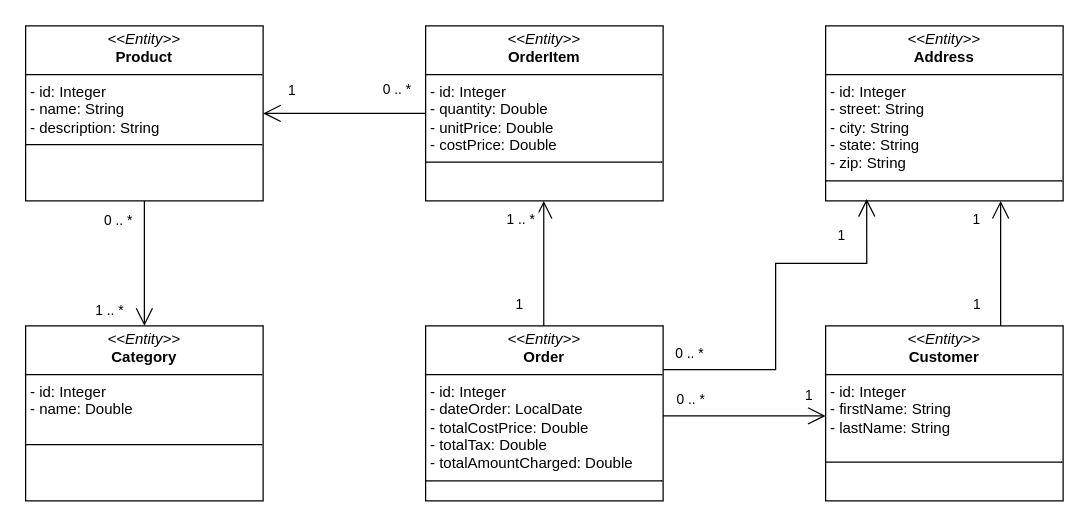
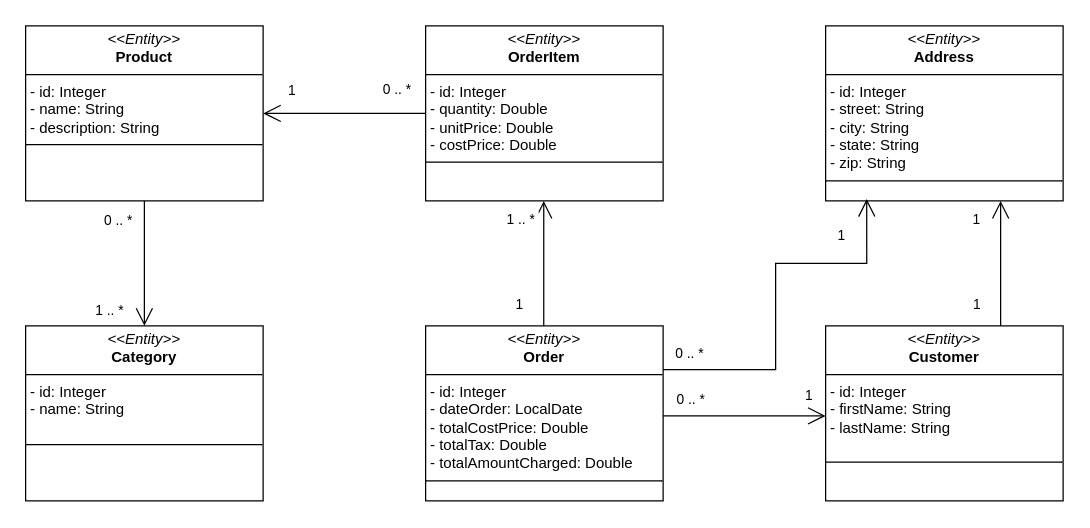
- <mxCell id="4" value="&lt;p style=&quot;margin:0px;margin-top:4px;text-align:center;&quot;&gt;&lt;i&gt;&amp;lt;&amp;lt;Entity&amp;gt;&amp;gt;&lt;/i&gt;&lt;br&gt;&lt;b&gt;Category&lt;/b&gt;&lt;/p&gt;&lt;hr size=&quot;1&quot; style=&quot;border-style:solid;&quot;&gt;&lt;p style=&quot;margin:0px;margin-left:4px;&quot;&gt;- id: Integer&lt;br&gt;- name: Double&lt;/p&gt;&lt;p style=&quot;margin:0px;margin-left:4px;&quot;&gt;&lt;br&gt;&lt;/p&gt;&lt;hr size=&quot;1&quot; style=&quot;border-style:solid;&quot;&gt;&lt;p style=&quot;margin:0px;margin-left:4px;&quot;&gt;&lt;br&gt;&lt;/p&gt;" style="verticalAlign=top;align=left;overflow=fill;html=1;whiteSpace=wrap;" vertex="1" parent="1"><mxGeometry x="20" y="260" width="190" height="140" as="geometry" /></mxCell>
+ <mxCell id="4" value="&lt;p style=&quot;margin:0px;margin-top:4px;text-align:center;&quot;&gt;&lt;i&gt;&amp;lt;&amp;lt;Entity&amp;gt;&amp;gt;&lt;/i&gt;&lt;br&gt;&lt;b&gt;Category&lt;/b&gt;&lt;/p&gt;&lt;hr size=&quot;1&quot; style=&quot;border-style:solid;&quot;&gt;&lt;p style=&quot;margin:0px;margin-left:4px;&quot;&gt;- id: Integer&lt;br&gt;- name: String&lt;/p&gt;&lt;p style=&quot;margin:0px;margin-left:4px;&quot;&gt;&lt;br&gt;&lt;/p&gt;&lt;hr size=&quot;1&quot; style=&quot;border-style:solid;&quot;&gt;&lt;p style=&quot;margin:0px;margin-left:4px;&quot;&gt;&lt;br&gt;&lt;/p&gt;" style="verticalAlign=top;align=left;overflow=fill;html=1;whiteSpace=wrap;" vertex="1" parent="1"><mxGeometry x="20" y="260" width="190" height="140" as="geometry" /></mxCell>
